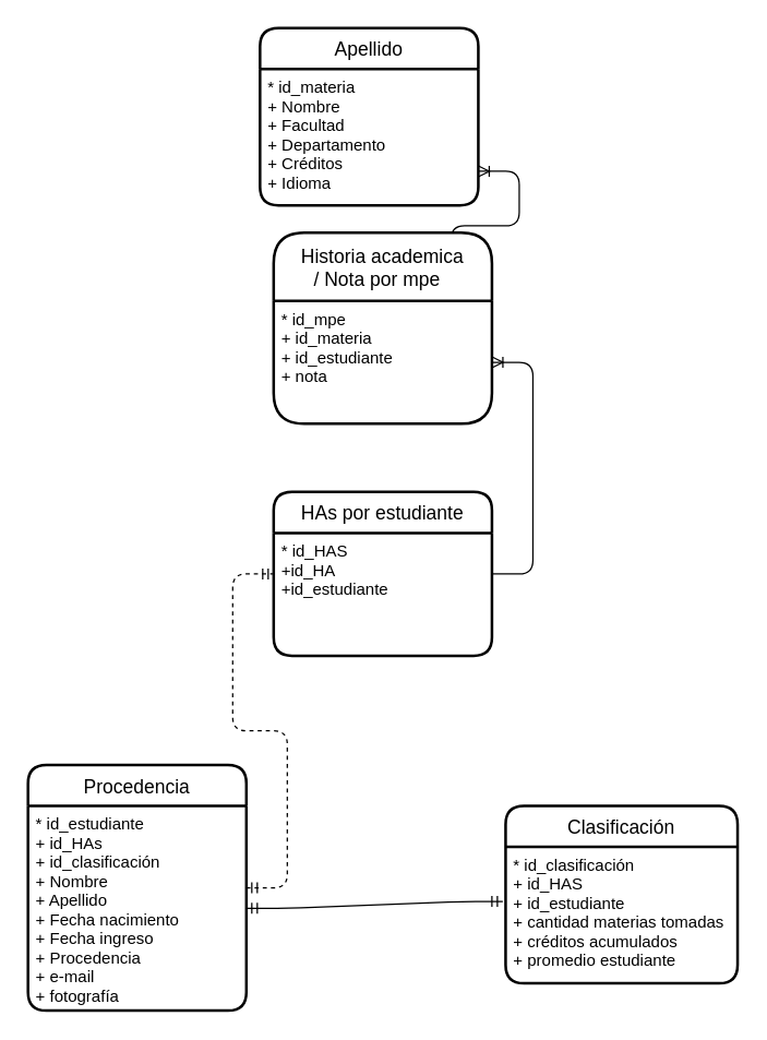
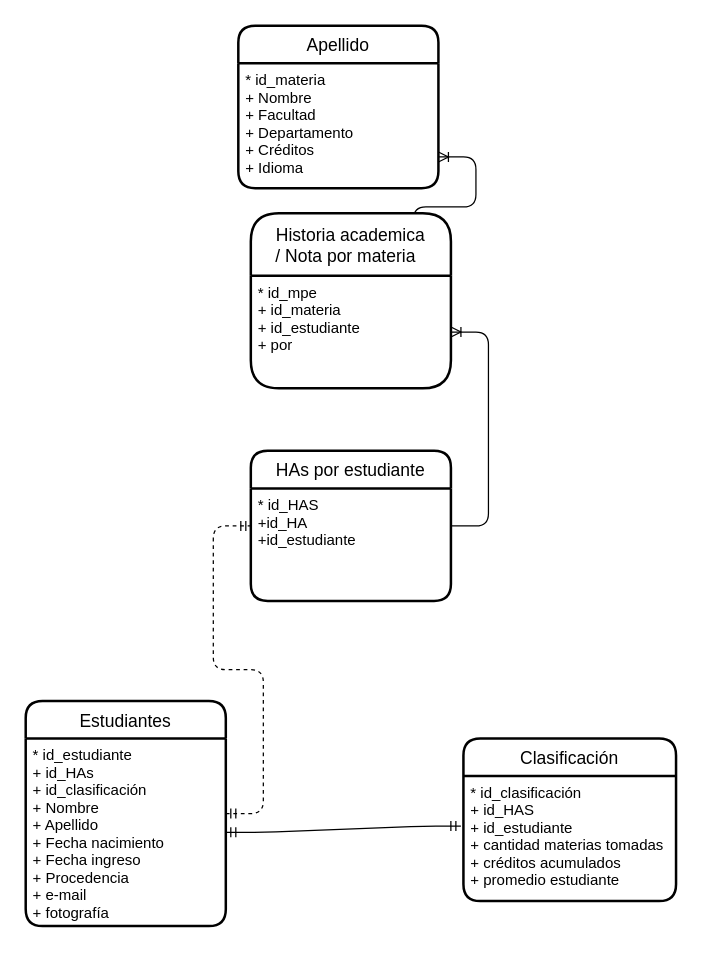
- <mxCell id="10" value="Historia academica&#10;/ Nota por mpe  " style="swimlane;childLayout=stackLayout;horizontal=1;startSize=50;horizontalStack=0;rounded=1;fontSize=14;fontStyle=0;strokeWidth=2;resizeParent=0;resizeLast=1;shadow=0;dashed=0;align=center;" parent="1" vertex="1"><mxGeometry x="200" y="170" width="160" height="140" as="geometry" /></mxCell>
+ <mxCell id="10" value="Historia academica&#10;/ Nota por materia  " style="swimlane;childLayout=stackLayout;horizontal=1;startSize=50;horizontalStack=0;rounded=1;fontSize=14;fontStyle=0;strokeWidth=2;resizeParent=0;resizeLast=1;shadow=0;dashed=0;align=center;" parent="1" vertex="1"><mxGeometry x="200" y="170" width="160" height="140" as="geometry" /></mxCell>
- <mxCell id="11" value="* id_mpe&#10;+ id_materia&#10;+ id_estudiante&#10;+ nota" style="align=left;strokeColor=none;fillColor=none;spacingLeft=4;fontSize=12;verticalAlign=top;resizable=0;rotatable=0;part=1;" parent="10" vertex="1"><mxGeometry y="50" width="160" height="90" as="geometry" /></mxCell>
+ <mxCell id="11" value="* id_mpe&#10;+ id_materia&#10;+ id_estudiante&#10;+ por" style="align=left;strokeColor=none;fillColor=none;spacingLeft=4;fontSize=12;verticalAlign=top;resizable=0;rotatable=0;part=1;" parent="10" vertex="1"><mxGeometry y="50" width="160" height="90" as="geometry" /></mxCell>
- <mxCell id="6" value="Procedencia" style="swimlane;childLayout=stackLayout;horizontal=1;startSize=30;horizontalStack=0;rounded=1;fontSize=14;fontStyle=0;strokeWidth=2;resizeParent=0;resizeLast=1;shadow=0;dashed=0;align=center;" parent="1" vertex="1"><mxGeometry x="20" y="560" width="160" height="180" as="geometry" /></mxCell>
+ <mxCell id="6" value="Estudiantes" style="swimlane;childLayout=stackLayout;horizontal=1;startSize=30;horizontalStack=0;rounded=1;fontSize=14;fontStyle=0;strokeWidth=2;resizeParent=0;resizeLast=1;shadow=0;dashed=0;align=center;" parent="1" vertex="1"><mxGeometry x="20" y="560" width="160" height="180" as="geometry" /></mxCell>
